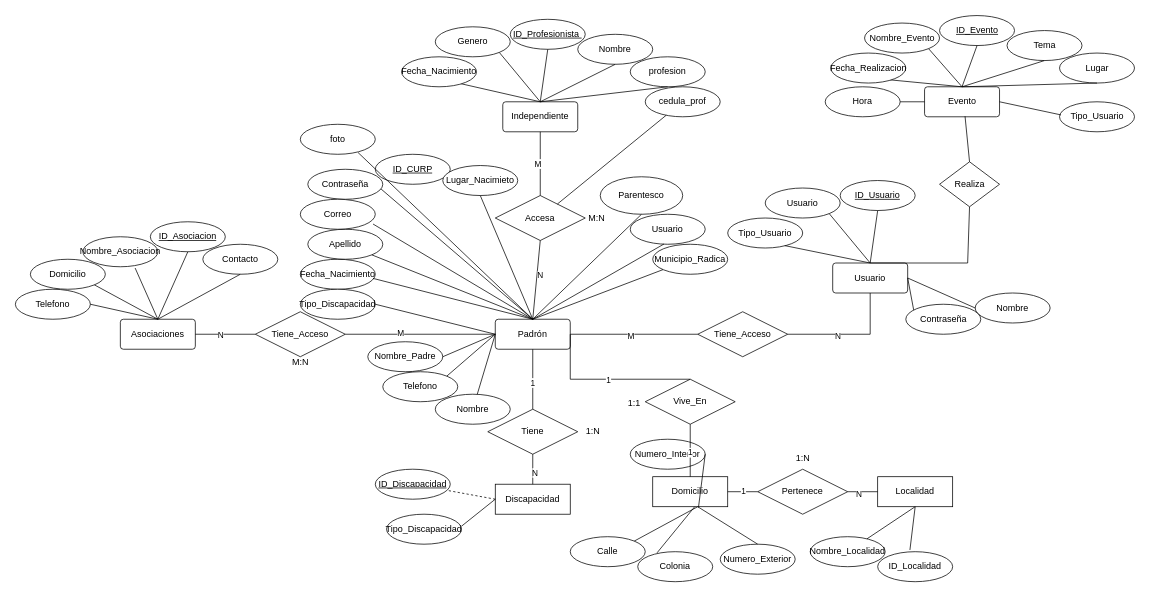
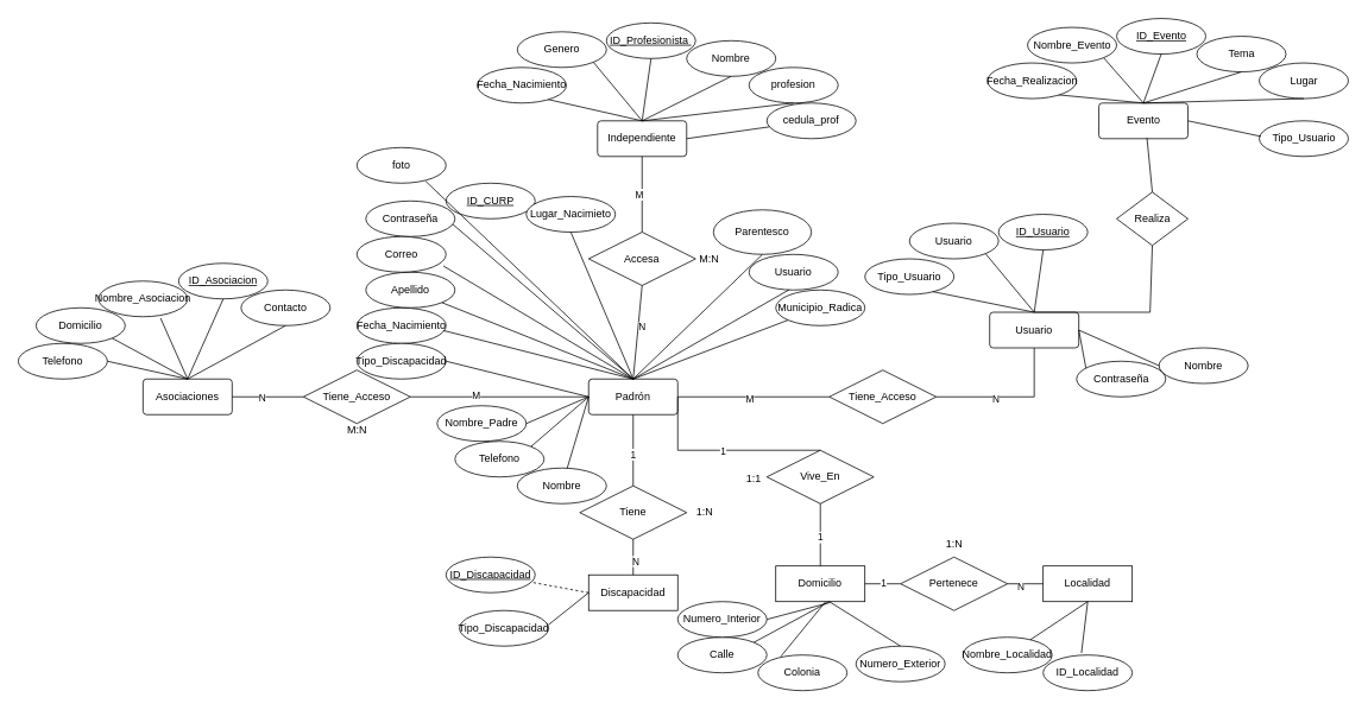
- <mxCell id="121" value="Hora" style="ellipse;whiteSpace=wrap;html=1;align=center;" parent="1" vertex="1"><mxGeometry x="1100" y="115" width="100" height="40" as="geometry" /></mxCell>
- <mxCell id="122" value="" style="endArrow=none;html=1;rounded=0;entryX=0;entryY=0.5;entryDx=0;entryDy=0;exitX=1;exitY=0.5;exitDx=0;exitDy=0;" parent="1" source="121" target="110" edge="1"><mxGeometry relative="1" as="geometry"><mxPoint x="1196" y="116" as="sourcePoint" /><mxPoint x="1303" y="140" as="targetPoint" /></mxGeometry></mxCell>
- <mxCell id="135" value="" style="endArrow=none;html=1;rounded=0;" edge="1" parent="1" source="130" target="105"><mxGeometry relative="1" as="geometry"><mxPoint x="900" y="125" as="sourcePoint" /><mxPoint x="730" y="145" as="targetPoint" /></mxGeometry></mxCell>
+ <mxCell id="135" value="" style="endArrow=none;html=1;rounded=0;entryX=1;entryY=0.5;entryDx=0;entryDy=0;" edge="1" parent="1" source="130" target="91"><mxGeometry relative="1" as="geometry"><mxPoint x="900" y="125" as="sourcePoint" /><mxPoint x="730" y="145" as="targetPoint" /></mxGeometry></mxCell>
- <mxCell id="36" value="Numero_Interior" style="ellipse;whiteSpace=wrap;html=1;align=center;" parent="1" vertex="1"><mxGeometry x="840" y="585" width="100" height="40" as="geometry" /></mxCell>
+ <mxCell id="36" value="Numero_Interior" style="ellipse;whiteSpace=wrap;html=1;align=center;" parent="1" vertex="1"><mxGeometry x="760" y="675" width="100" height="40" as="geometry" /></mxCell>
